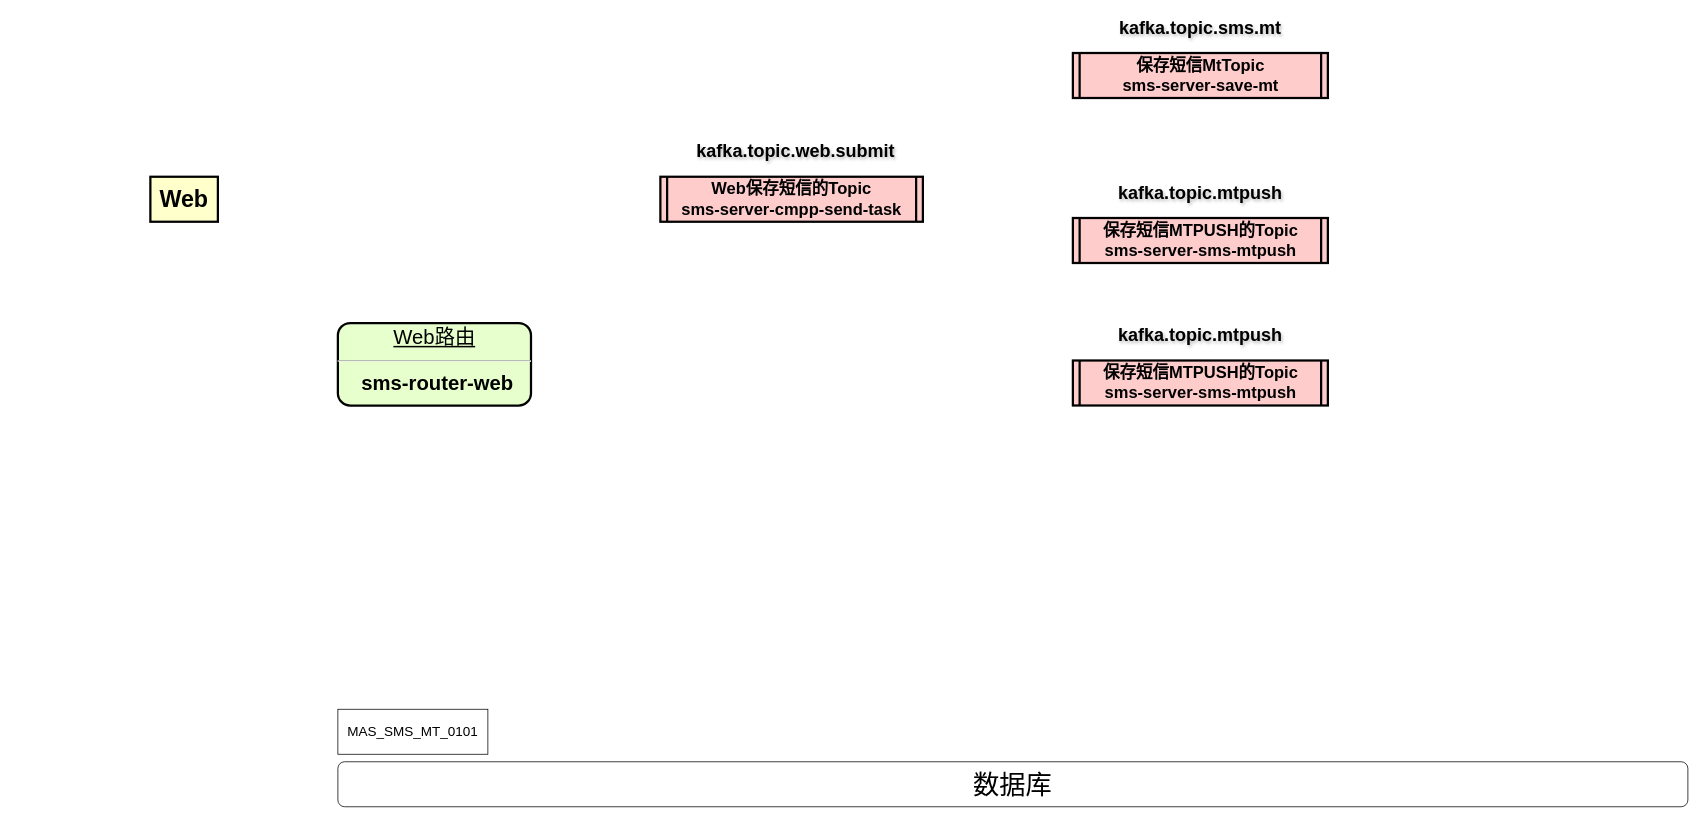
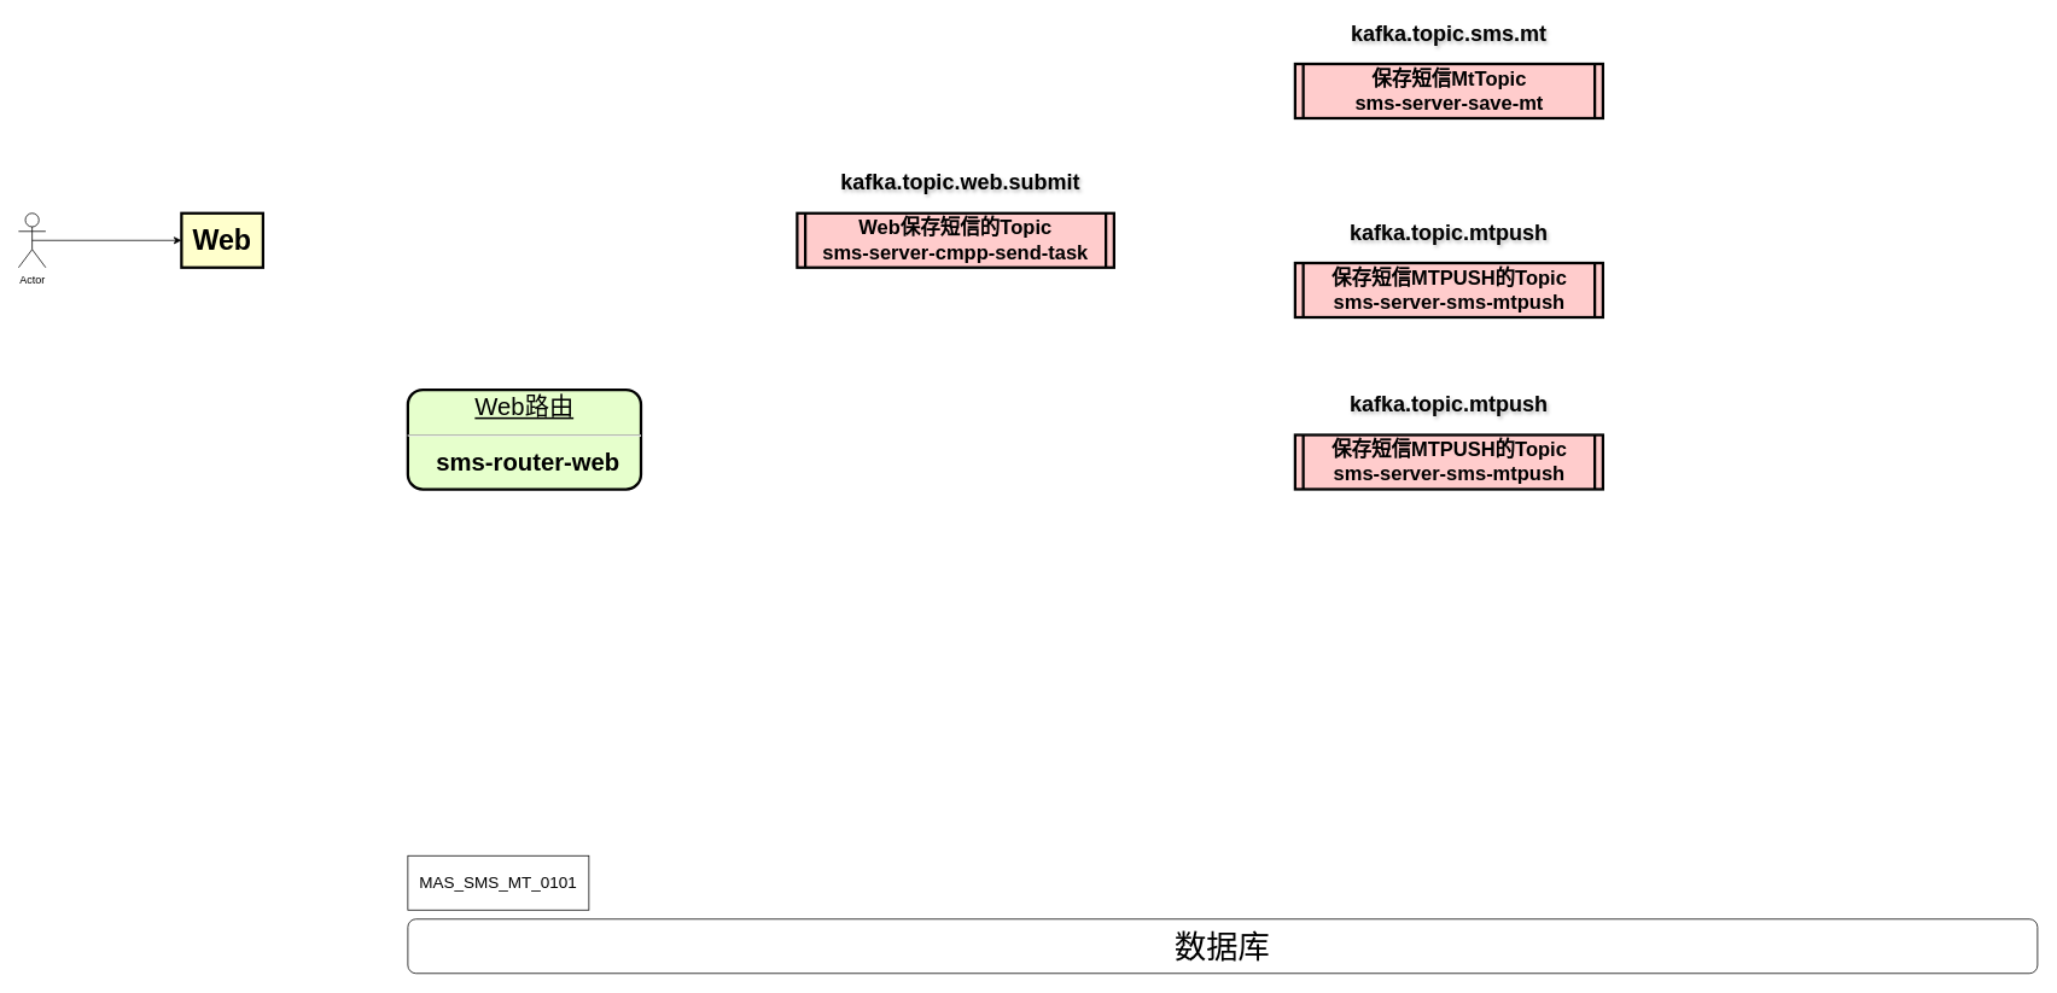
+ <mxCell id="12" value="Actor" style="shape=umlActor;verticalLabelPosition=bottom;verticalAlign=top;html=1;outlineConnect=0;" parent="1" vertex="1"><mxGeometry x="20" y="235" width="30" height="60" as="geometry" /></mxCell>
+ <mxCell id="13" value="" style="endArrow=classic;html=1;rounded=0;entryX=0;entryY=0.5;entryDx=0;entryDy=0;exitX=0.5;exitY=0.5;exitDx=0;exitDy=0;exitPerimeter=0;" parent="1" source="12" target="4" edge="1"><mxGeometry width="50" height="50" relative="1" as="geometry"><mxPoint x="90" y="275" as="sourcePoint" /><mxPoint x="190" y="275" as="targetPoint" /></mxGeometry></mxCell>
